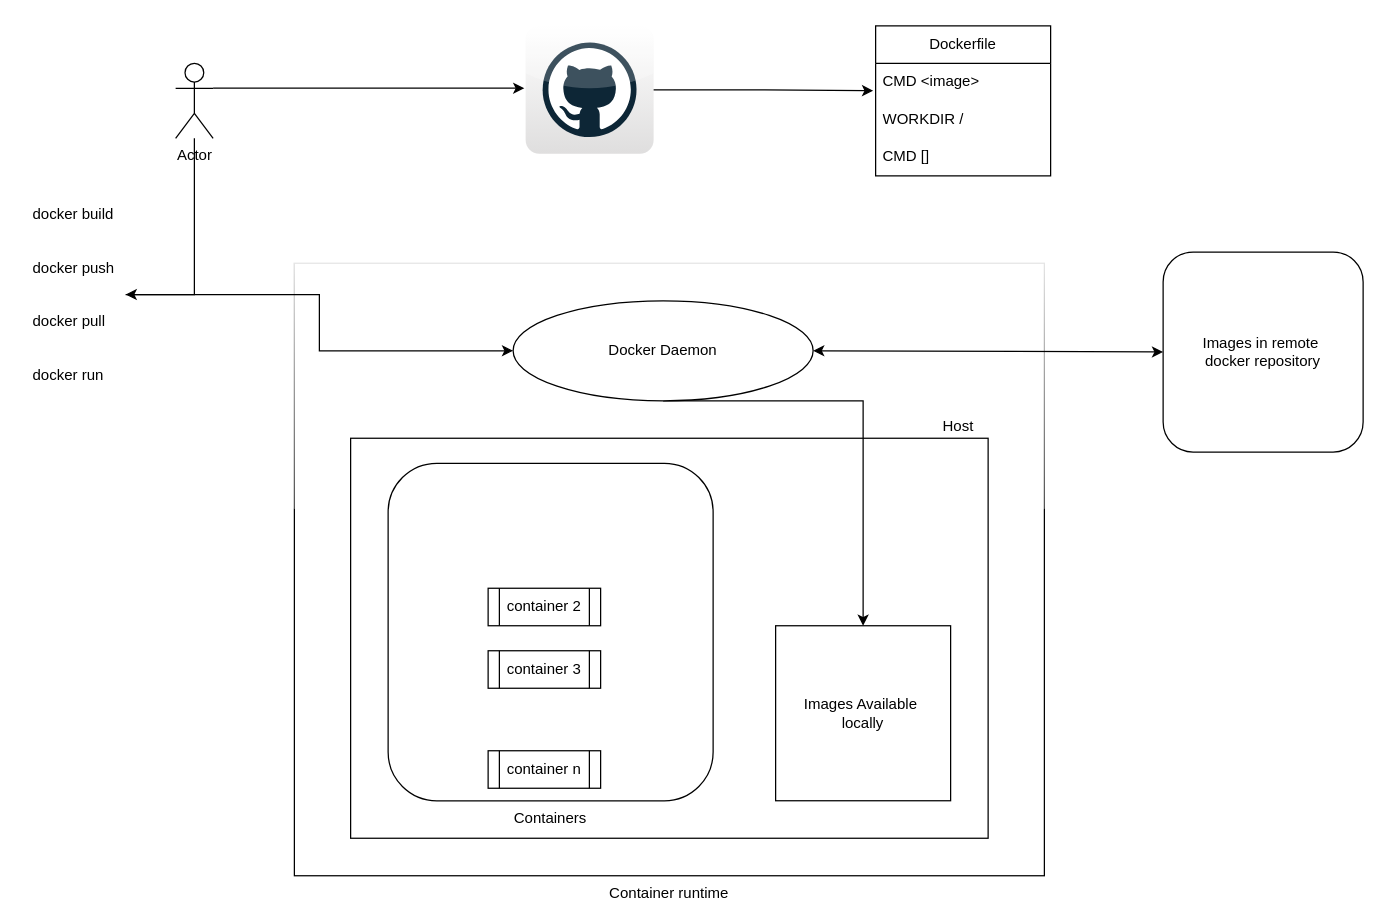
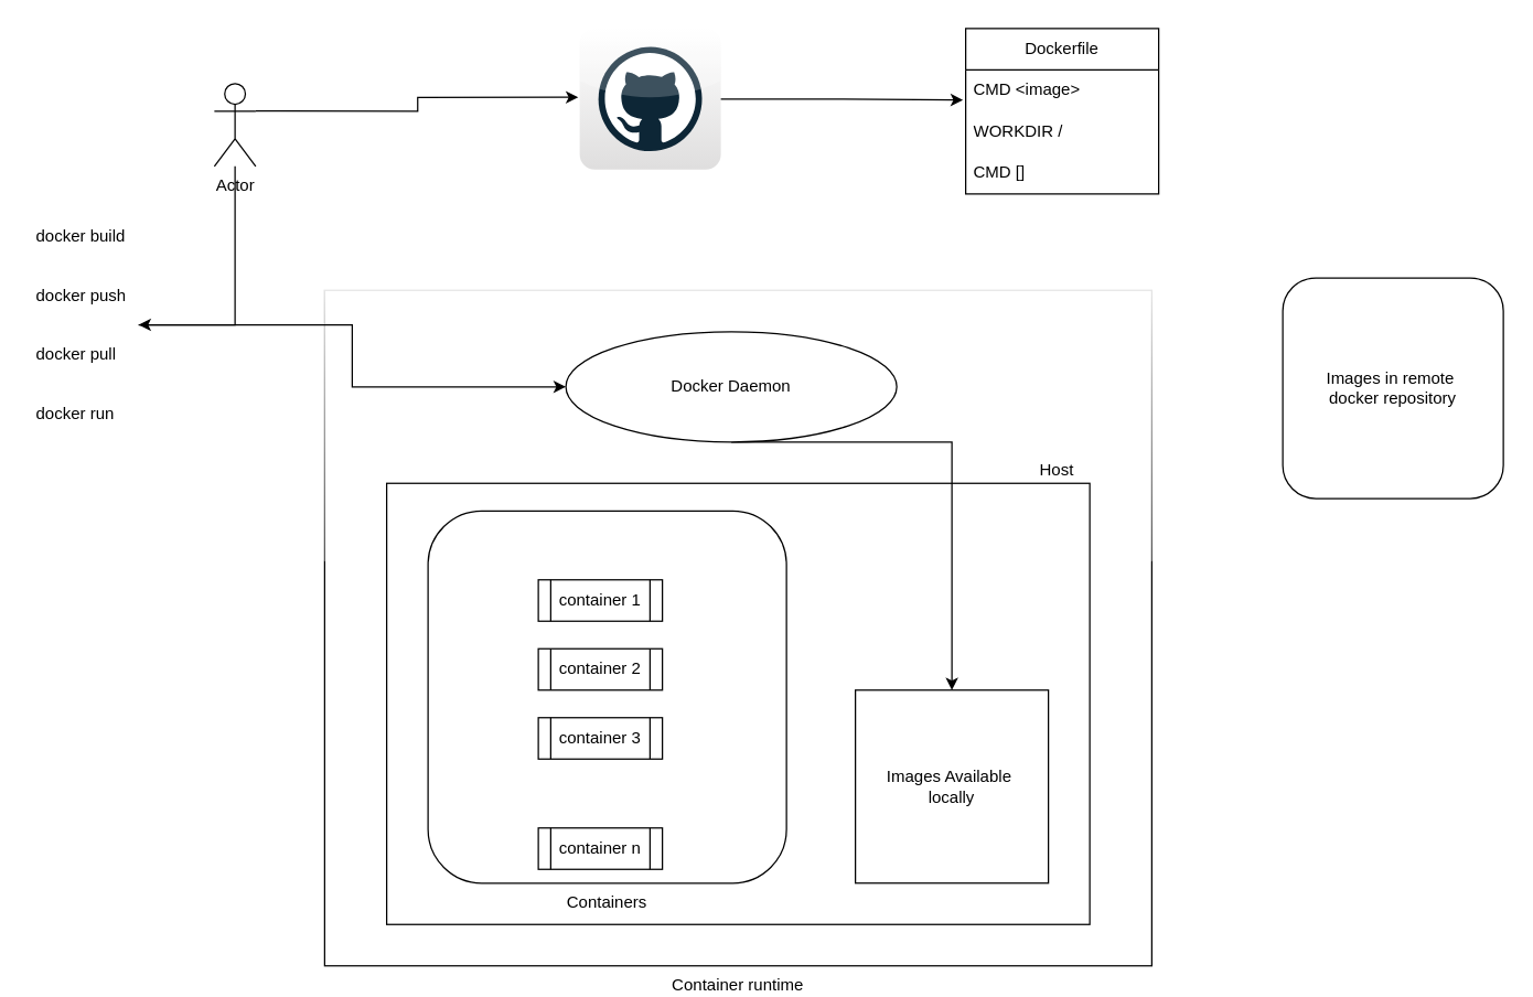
- <mxCell id="16" value="Actor" style="shape=umlActor;verticalLabelPosition=bottom;verticalAlign=top;html=1;outlineConnect=0;" vertex="1" parent="1"><mxGeometry x="140" y="50" width="30" height="60" as="geometry" /></mxCell>
+ <mxCell id="16" value="Actor" style="shape=umlActor;verticalLabelPosition=bottom;verticalAlign=top;html=1;outlineConnect=0;" vertex="1" parent="1"><mxGeometry x="155" y="60" width="30" height="60" as="geometry" /></mxCell>
- <mxCell id="24" value="" style="endArrow=classic;startArrow=classic;html=1;rounded=0;entryX=0;entryY=0.5;entryDx=0;entryDy=0;exitX=1;exitY=0.5;exitDx=0;exitDy=0;" edge="1" parent="1" source="12" target="5"><mxGeometry width="50" height="50" relative="1" as="geometry"><mxPoint x="410" y="400" as="sourcePoint" /><mxPoint x="460" y="350" as="targetPoint" /></mxGeometry></mxCell>
+ <mxCell id="7" value="container 1" style="shape=process;whiteSpace=wrap;html=1;backgroundOutline=1;" vertex="1" parent="1"><mxGeometry x="390" y="420" width="90" height="30" as="geometry" /></mxCell>
